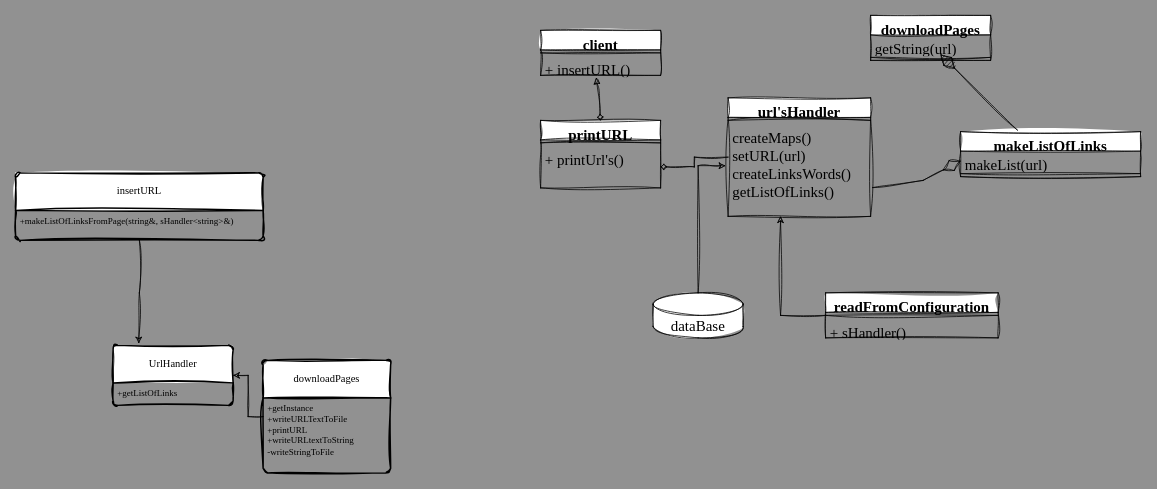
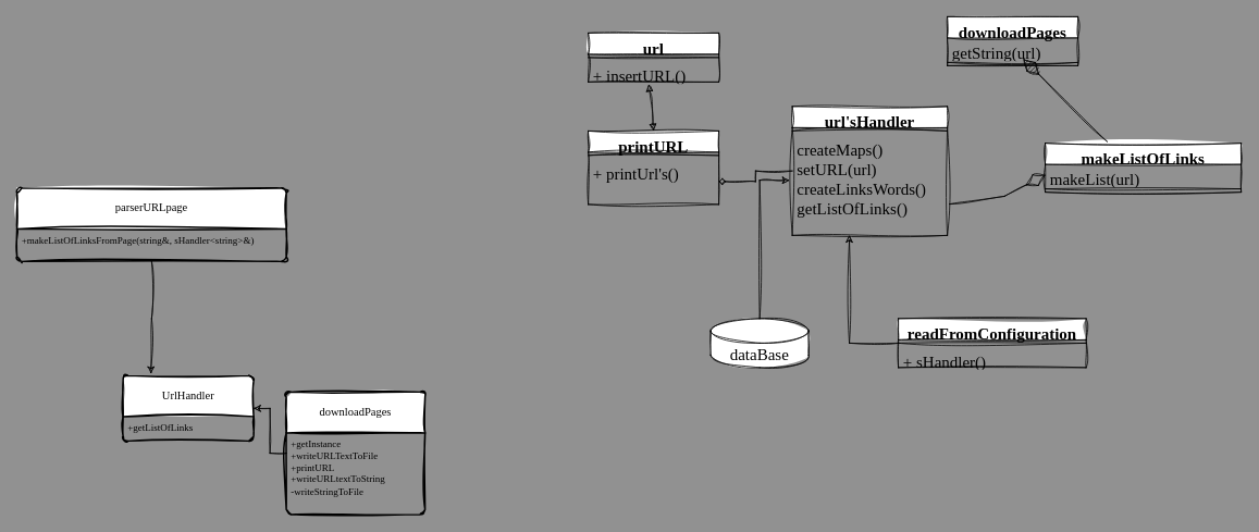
- <mxCell id="10" value="client" style="swimlane;fontStyle=1;align=center;verticalAlign=top;childLayout=stackLayout;horizontal=1;startSize=26;horizontalStack=0;resizeParent=1;resizeParentMax=0;resizeLast=0;collapsible=1;marginBottom=0;whiteSpace=wrap;html=1;sketch=1;hachureGap=4;jiggle=2;curveFitting=1;fontFamily=Architects Daughter;fontSource=https%3A%2F%2Ffonts.googleapis.com%2Fcss%3Ffamily%3DArchitects%2BDaughter;fontSize=20;" vertex="1" parent="1"><mxGeometry x="720" y="40" width="160" height="60" as="geometry" /></mxCell>
+ <mxCell id="10" value="url" style="swimlane;fontStyle=1;align=center;verticalAlign=top;childLayout=stackLayout;horizontal=1;startSize=26;horizontalStack=0;resizeParent=1;resizeParentMax=0;resizeLast=0;collapsible=1;marginBottom=0;whiteSpace=wrap;html=1;sketch=1;hachureGap=4;jiggle=2;curveFitting=1;fontFamily=Architects Daughter;fontSource=https%3A%2F%2Ffonts.googleapis.com%2Fcss%3Ffamily%3DArchitects%2BDaughter;fontSize=20;" vertex="1" parent="1"><mxGeometry x="720" y="40" width="160" height="60" as="geometry" /></mxCell>
- <mxCell id="34" value="" style="endArrow=diamond;startArrow=block;endFill=1;startFill=1;html=1;rounded=0;sketch=1;hachureGap=4;jiggle=2;curveFitting=1;fontFamily=Architects Daughter;fontSource=https%3A%2F%2Ffonts.googleapis.com%2Fcss%3Ffamily%3DArchitects%2BDaughter;fontSize=16;exitX=0.464;exitY=1.115;exitDx=0;exitDy=0;exitPerimeter=0;entryX=0.5;entryY=0;entryDx=0;entryDy=0;" edge="1" parent="1" source="12" target="13"><mxGeometry width="160" relative="1" as="geometry"><mxPoint x="620" y="288" as="sourcePoint" /><mxPoint x="780" y="288" as="targetPoint" /></mxGeometry></mxCell>
+ <mxCell id="34" value="" style="endArrow=block;startArrow=block;endFill=1;startFill=1;html=1;rounded=0;sketch=1;hachureGap=4;jiggle=2;curveFitting=1;fontFamily=Architects Daughter;fontSource=https%3A%2F%2Ffonts.googleapis.com%2Fcss%3Ffamily%3DArchitects%2BDaughter;fontSize=16;exitX=0.464;exitY=1.115;exitDx=0;exitDy=0;exitPerimeter=0;entryX=0.5;entryY=0;entryDx=0;entryDy=0;" edge="1" parent="1" source="12" target="13"><mxGeometry width="160" relative="1" as="geometry"><mxPoint x="620" y="288" as="sourcePoint" /><mxPoint x="780" y="288" as="targetPoint" /></mxGeometry></mxCell>
- <mxCell id="2" value="insertURL" style="swimlane;childLayout=stackLayout;horizontal=1;startSize=50;horizontalStack=0;rounded=1;fontSize=14;fontStyle=0;strokeWidth=2;resizeParent=0;resizeLast=1;shadow=0;dashed=0;align=center;arcSize=4;whiteSpace=wrap;html=1;sketch=1;hachureGap=4;jiggle=2;curveFitting=1;fontFamily=Architects Daughter;fontSource=https%3A%2F%2Ffonts.googleapis.com%2Fcss%3Ffamily%3DArchitects%2BDaughter;" parent="1" vertex="1"><mxGeometry x="20" y="230" width="330" height="90" as="geometry" /></mxCell>
+ <mxCell id="2" value="parserURLpage" style="swimlane;childLayout=stackLayout;horizontal=1;startSize=50;horizontalStack=0;rounded=1;fontSize=14;fontStyle=0;strokeWidth=2;resizeParent=0;resizeLast=1;shadow=0;dashed=0;align=center;arcSize=4;whiteSpace=wrap;html=1;sketch=1;hachureGap=4;jiggle=2;curveFitting=1;fontFamily=Architects Daughter;fontSource=https%3A%2F%2Ffonts.googleapis.com%2Fcss%3Ffamily%3DArchitects%2BDaughter;" parent="1" vertex="1"><mxGeometry x="20" y="230" width="330" height="90" as="geometry" /></mxCell>
